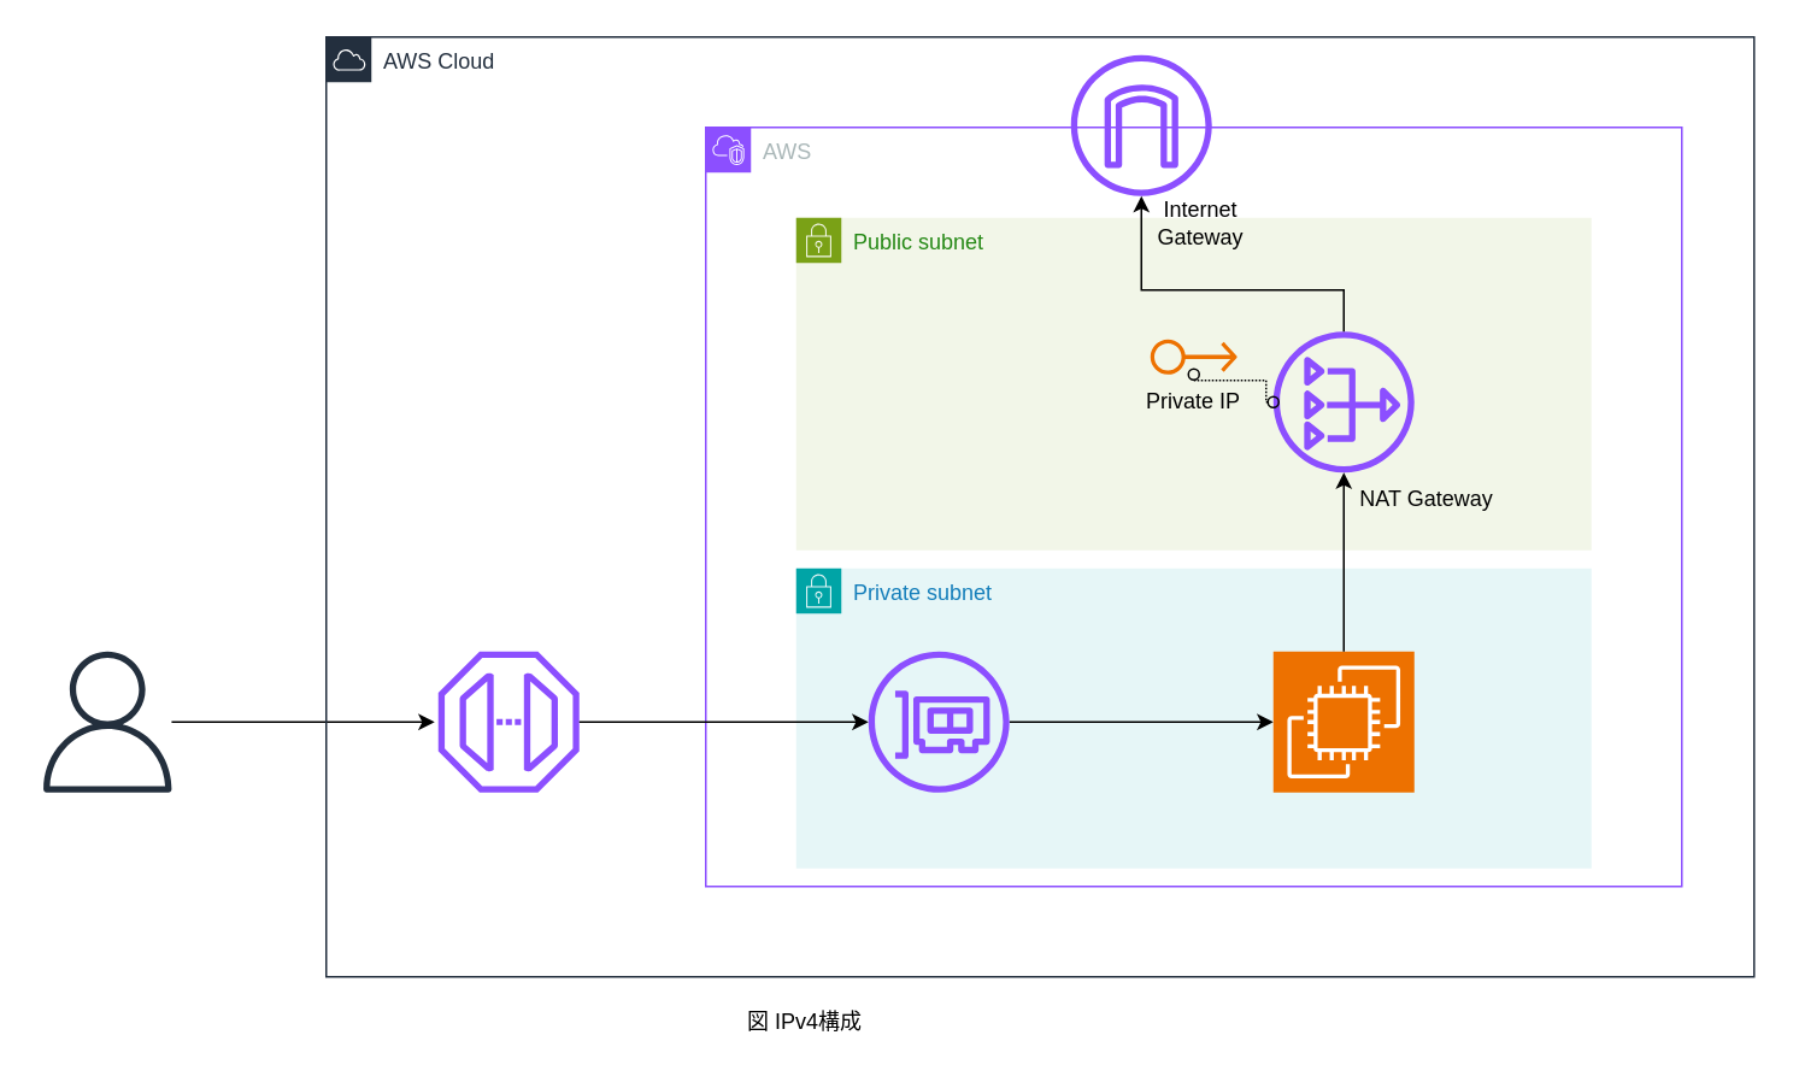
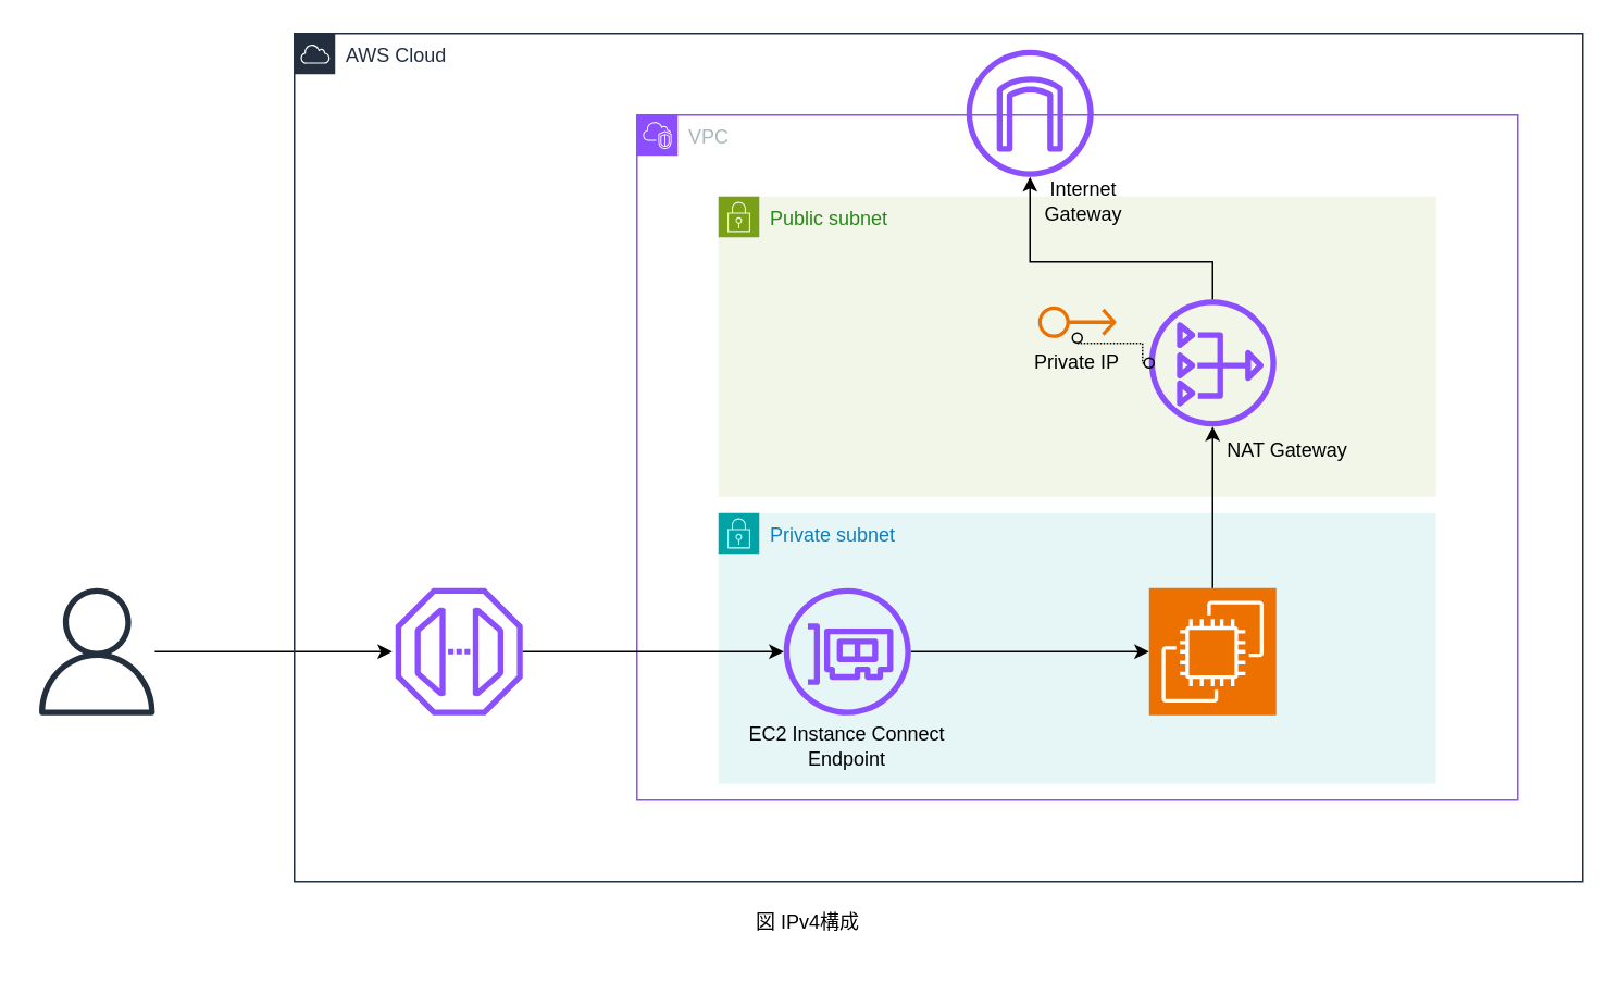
- <mxCell id="2" value="AWS" style="points=[[0,0],[0.25,0],[0.5,0],[0.75,0],[1,0],[1,0.25],[1,0.5],[1,0.75],[1,1],[0.75,1],[0.5,1],[0.25,1],[0,1],[0,0.75],[0,0.5],[0,0.25]];outlineConnect=0;gradientColor=none;html=1;whiteSpace=wrap;fontSize=12;fontStyle=0;container=1;pointerEvents=0;collapsible=0;recursiveResize=0;shape=mxgraph.aws4.group;grIcon=mxgraph.aws4.group_vpc2;strokeColor=#8C4FFF;fillColor=none;verticalAlign=top;align=left;spacingLeft=30;fontColor=#AAB7B8;dashed=0;" parent="1" vertex="1"><mxGeometry x="390" y="70" width="540" height="420" as="geometry" /></mxCell>
+ <mxCell id="2" value="VPC" style="points=[[0,0],[0.25,0],[0.5,0],[0.75,0],[1,0],[1,0.25],[1,0.5],[1,0.75],[1,1],[0.75,1],[0.5,1],[0.25,1],[0,1],[0,0.75],[0,0.5],[0,0.25]];outlineConnect=0;gradientColor=none;html=1;whiteSpace=wrap;fontSize=12;fontStyle=0;container=1;pointerEvents=0;collapsible=0;recursiveResize=0;shape=mxgraph.aws4.group;grIcon=mxgraph.aws4.group_vpc2;strokeColor=#8C4FFF;fillColor=none;verticalAlign=top;align=left;spacingLeft=30;fontColor=#AAB7B8;dashed=0;" parent="1" vertex="1"><mxGeometry x="390" y="70" width="540" height="420" as="geometry" /></mxCell>
+ <mxCell id="16" value="EC2 Instance Connect Endpoint" style="text;html=1;align=center;verticalAlign=middle;whiteSpace=wrap;rounded=0;" parent="11" vertex="1"><mxGeometry x="8" y="128" width="142" height="30" as="geometry" /></mxCell>
- <mxCell id="18" value="図 IPv4構成" style="text;html=1;align=center;verticalAlign=middle;whiteSpace=wrap;rounded=0;" parent="1" vertex="1"><mxGeometry x="400" y="550" width="90" height="30" as="geometry" /></mxCell>
+ <mxCell id="18" value="図 IPv4構成" style="text;html=1;align=center;verticalAlign=middle;whiteSpace=wrap;rounded=0;" parent="1" vertex="1"><mxGeometry x="450" y="550" width="90" height="30" as="geometry" /></mxCell>
